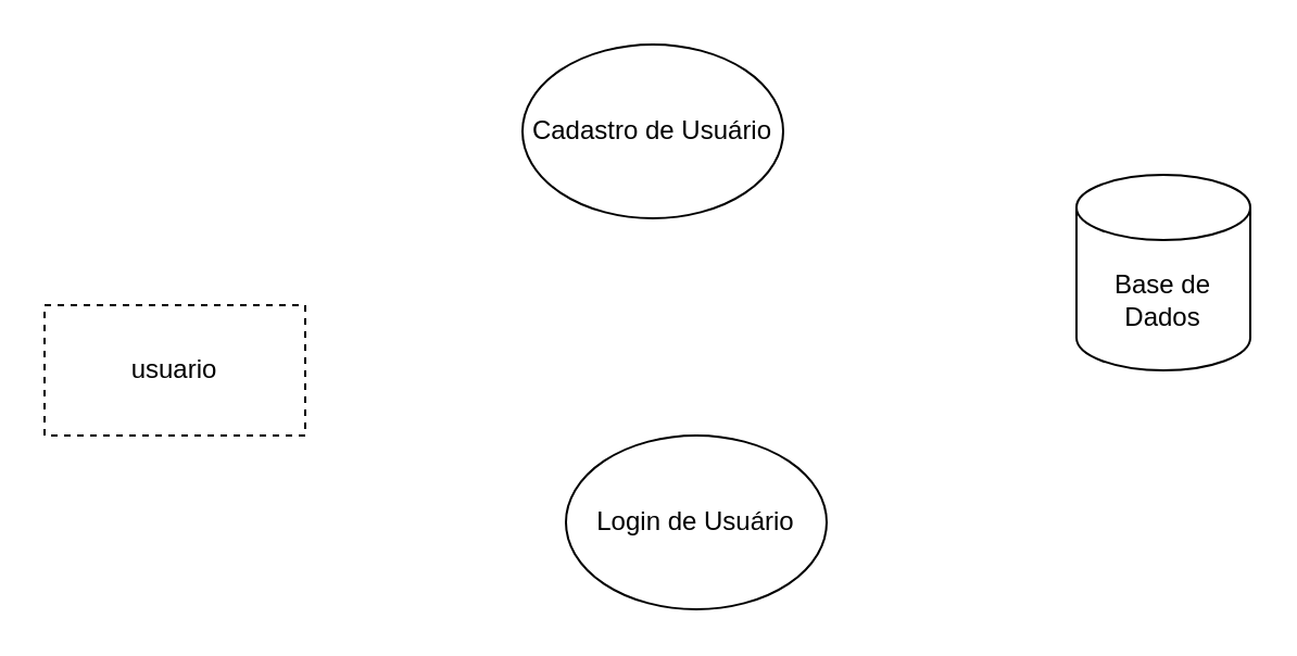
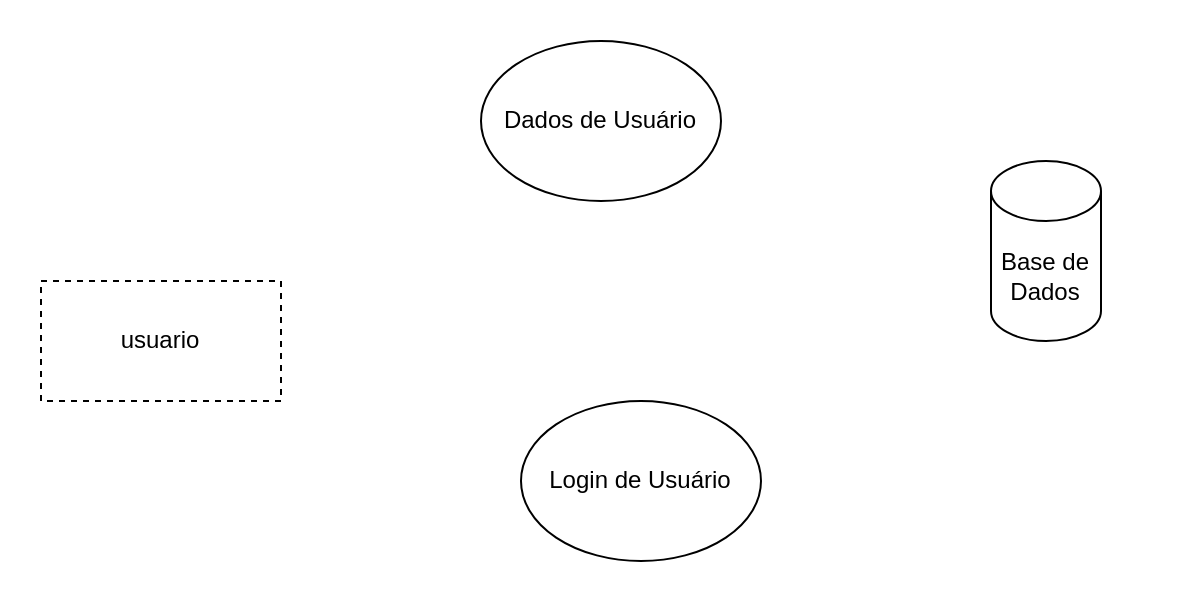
- <mxCell id="3" value="Cadastro de Usuário" style="ellipse;whiteSpace=wrap;html=1;" vertex="1" parent="1"><mxGeometry x="240" y="20" width="120" height="80" as="geometry" /></mxCell>
+ <mxCell id="3" value="Dados de Usuário" style="ellipse;whiteSpace=wrap;html=1;" vertex="1" parent="1"><mxGeometry x="240" y="20" width="120" height="80" as="geometry" /></mxCell>
- <mxCell id="5" value="Base de Dados" style="shape=cylinder3;whiteSpace=wrap;html=1;boundedLbl=1;backgroundOutline=1;size=15;" vertex="1" parent="1"><mxGeometry x="495" y="80" width="80" height="90" as="geometry" /></mxCell>
+ <mxCell id="5" value="Base de Dados" style="shape=cylinder3;whiteSpace=wrap;html=1;boundedLbl=1;backgroundOutline=1;size=15;" vertex="1" parent="1"><mxGeometry x="495" y="80" width="55" height="90" as="geometry" /></mxCell>
